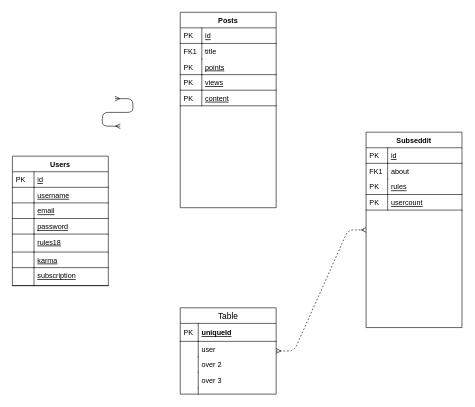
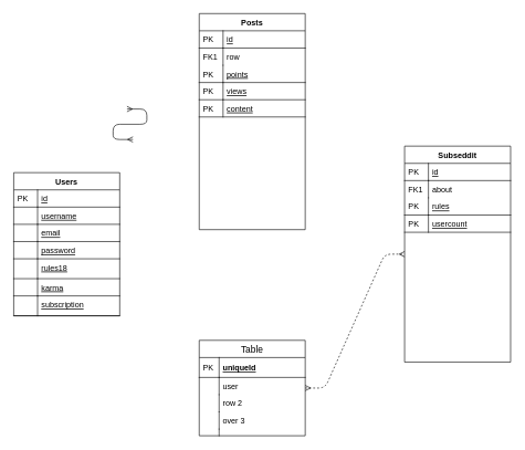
- <mxCell id="5" value="title&#10;" style="shape=partialRectangle;top=0;left=0;right=0;bottom=0;align=left;verticalAlign=top;fillColor=none;spacingLeft=40;spacingRight=4;overflow=hidden;rotatable=0;points=[[0,0.5],[1,0.5]];portConstraint=eastwest;dropTarget=0;rounded=0;shadow=0;strokeWidth=1;" parent="2" vertex="1"><mxGeometry y="52" width="160" height="26" as="geometry" /></mxCell>
+ <mxCell id="5" value="row&#10;" style="shape=partialRectangle;top=0;left=0;right=0;bottom=0;align=left;verticalAlign=top;fillColor=none;spacingLeft=40;spacingRight=4;overflow=hidden;rotatable=0;points=[[0,0.5],[1,0.5]];portConstraint=eastwest;dropTarget=0;rounded=0;shadow=0;strokeWidth=1;" parent="2" vertex="1"><mxGeometry y="52" width="160" height="26" as="geometry" /></mxCell>
- <mxCell id="28" value="over 2" style="shape=partialRectangle;top=0;left=0;right=0;bottom=0;align=left;verticalAlign=top;fillColor=none;spacingLeft=34;spacingRight=4;overflow=hidden;rotatable=0;points=[[0,0.5],[1,0.5]];portConstraint=eastwest;dropTarget=0;fontSize=12;" vertex="1" parent="23"><mxGeometry y="82" width="160" height="26" as="geometry" /></mxCell>
+ <mxCell id="28" value="row 2" style="shape=partialRectangle;top=0;left=0;right=0;bottom=0;align=left;verticalAlign=top;fillColor=none;spacingLeft=34;spacingRight=4;overflow=hidden;rotatable=0;points=[[0,0.5],[1,0.5]];portConstraint=eastwest;dropTarget=0;fontSize=12;" vertex="1" parent="23"><mxGeometry y="82" width="160" height="26" as="geometry" /></mxCell>
